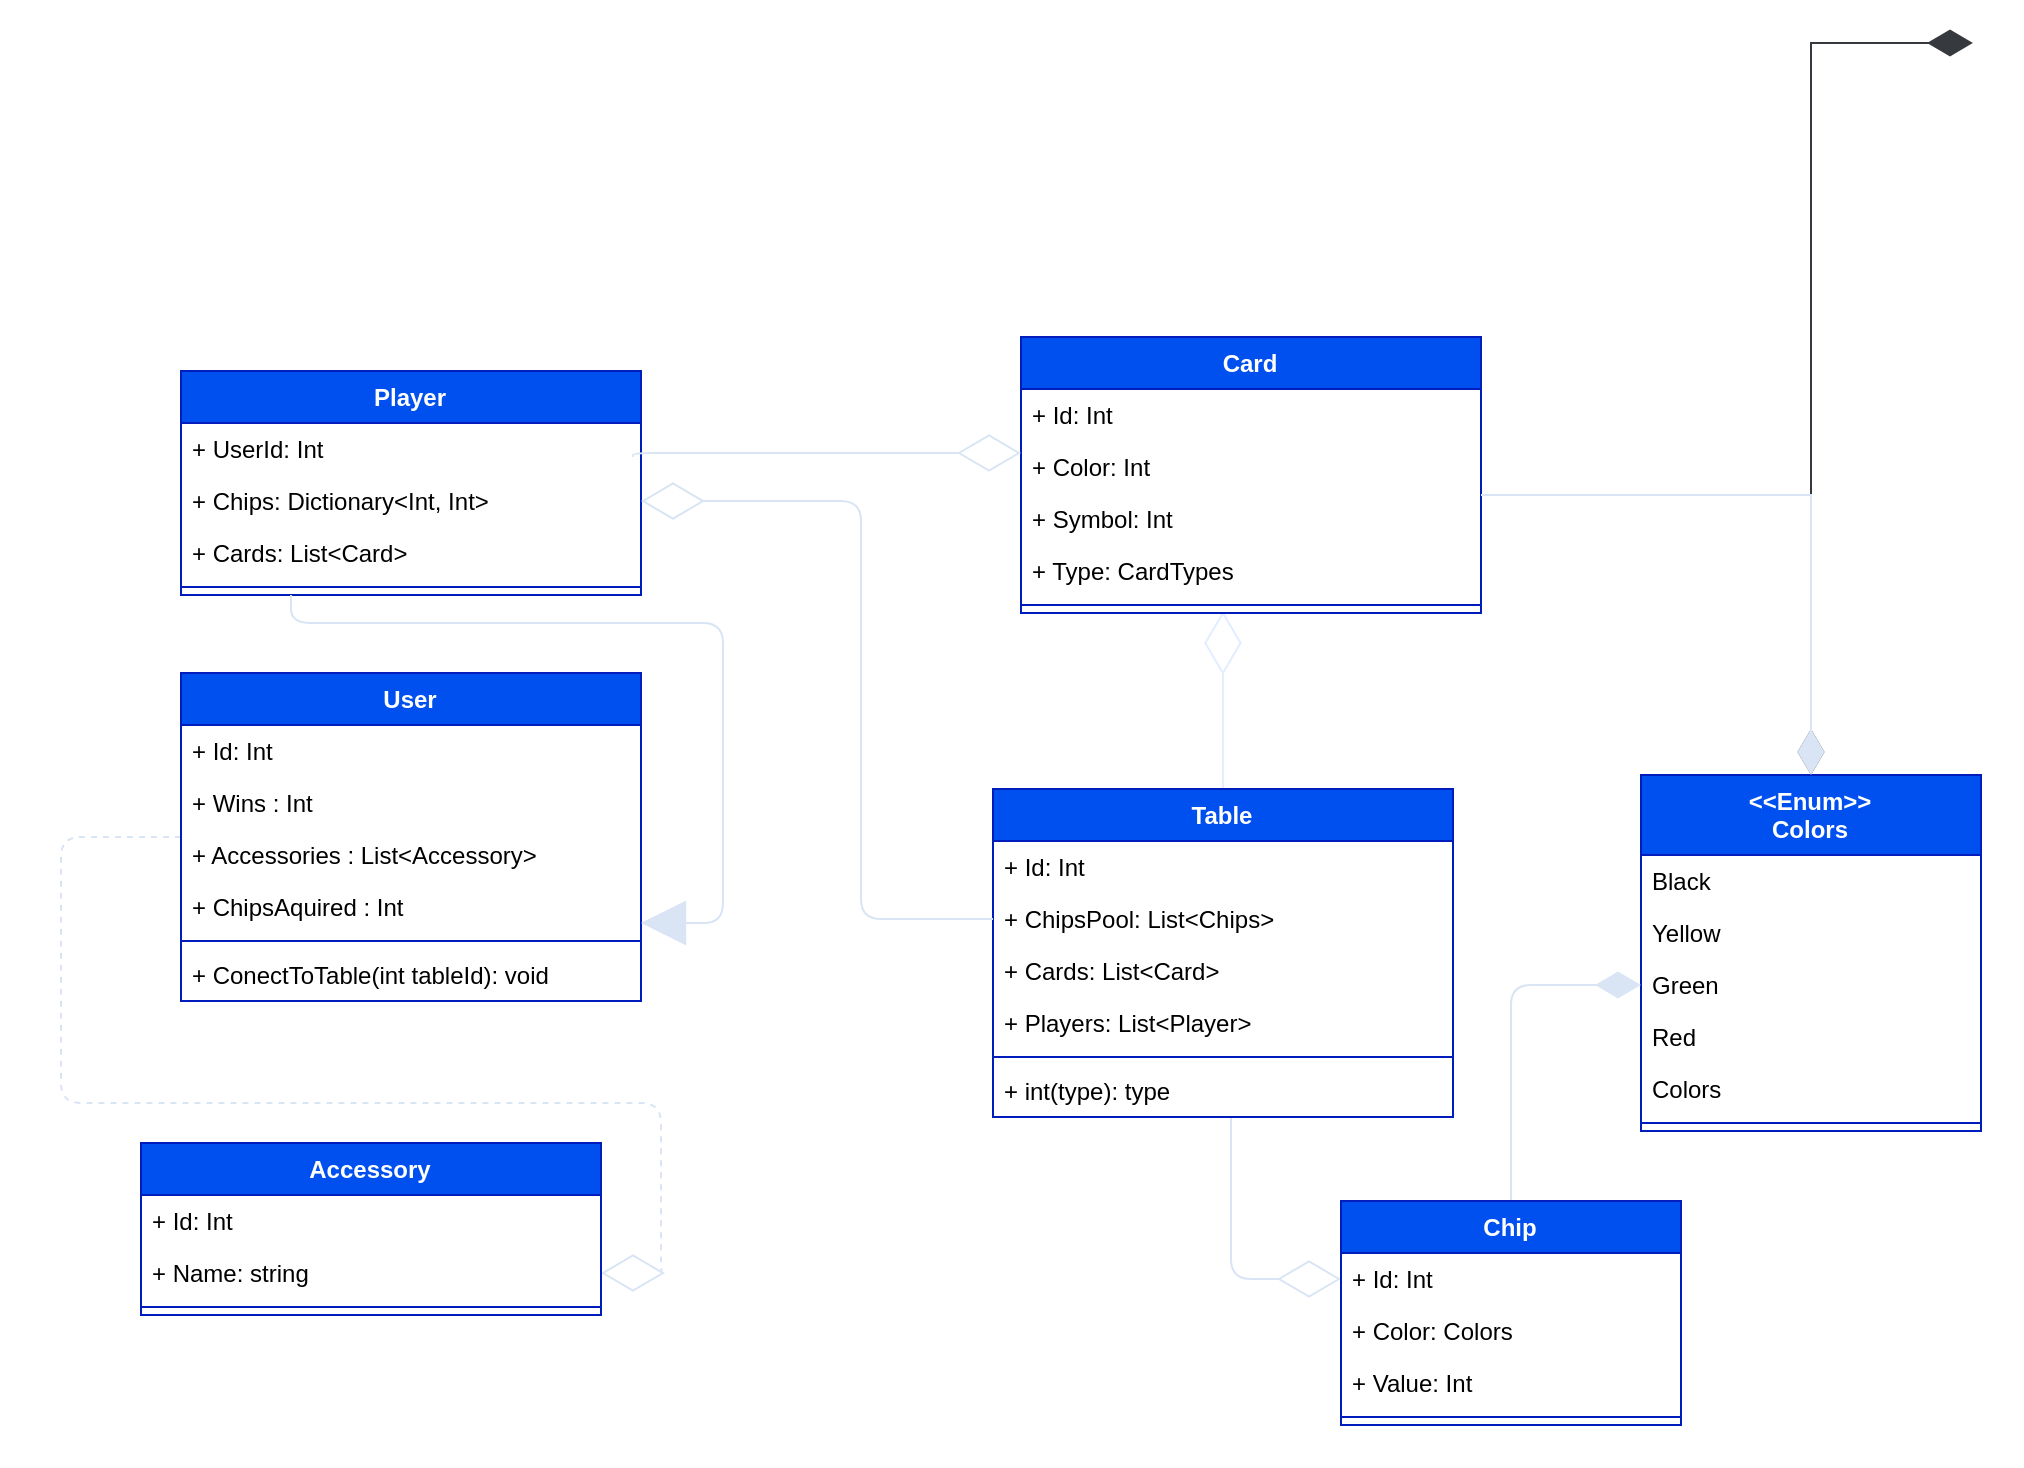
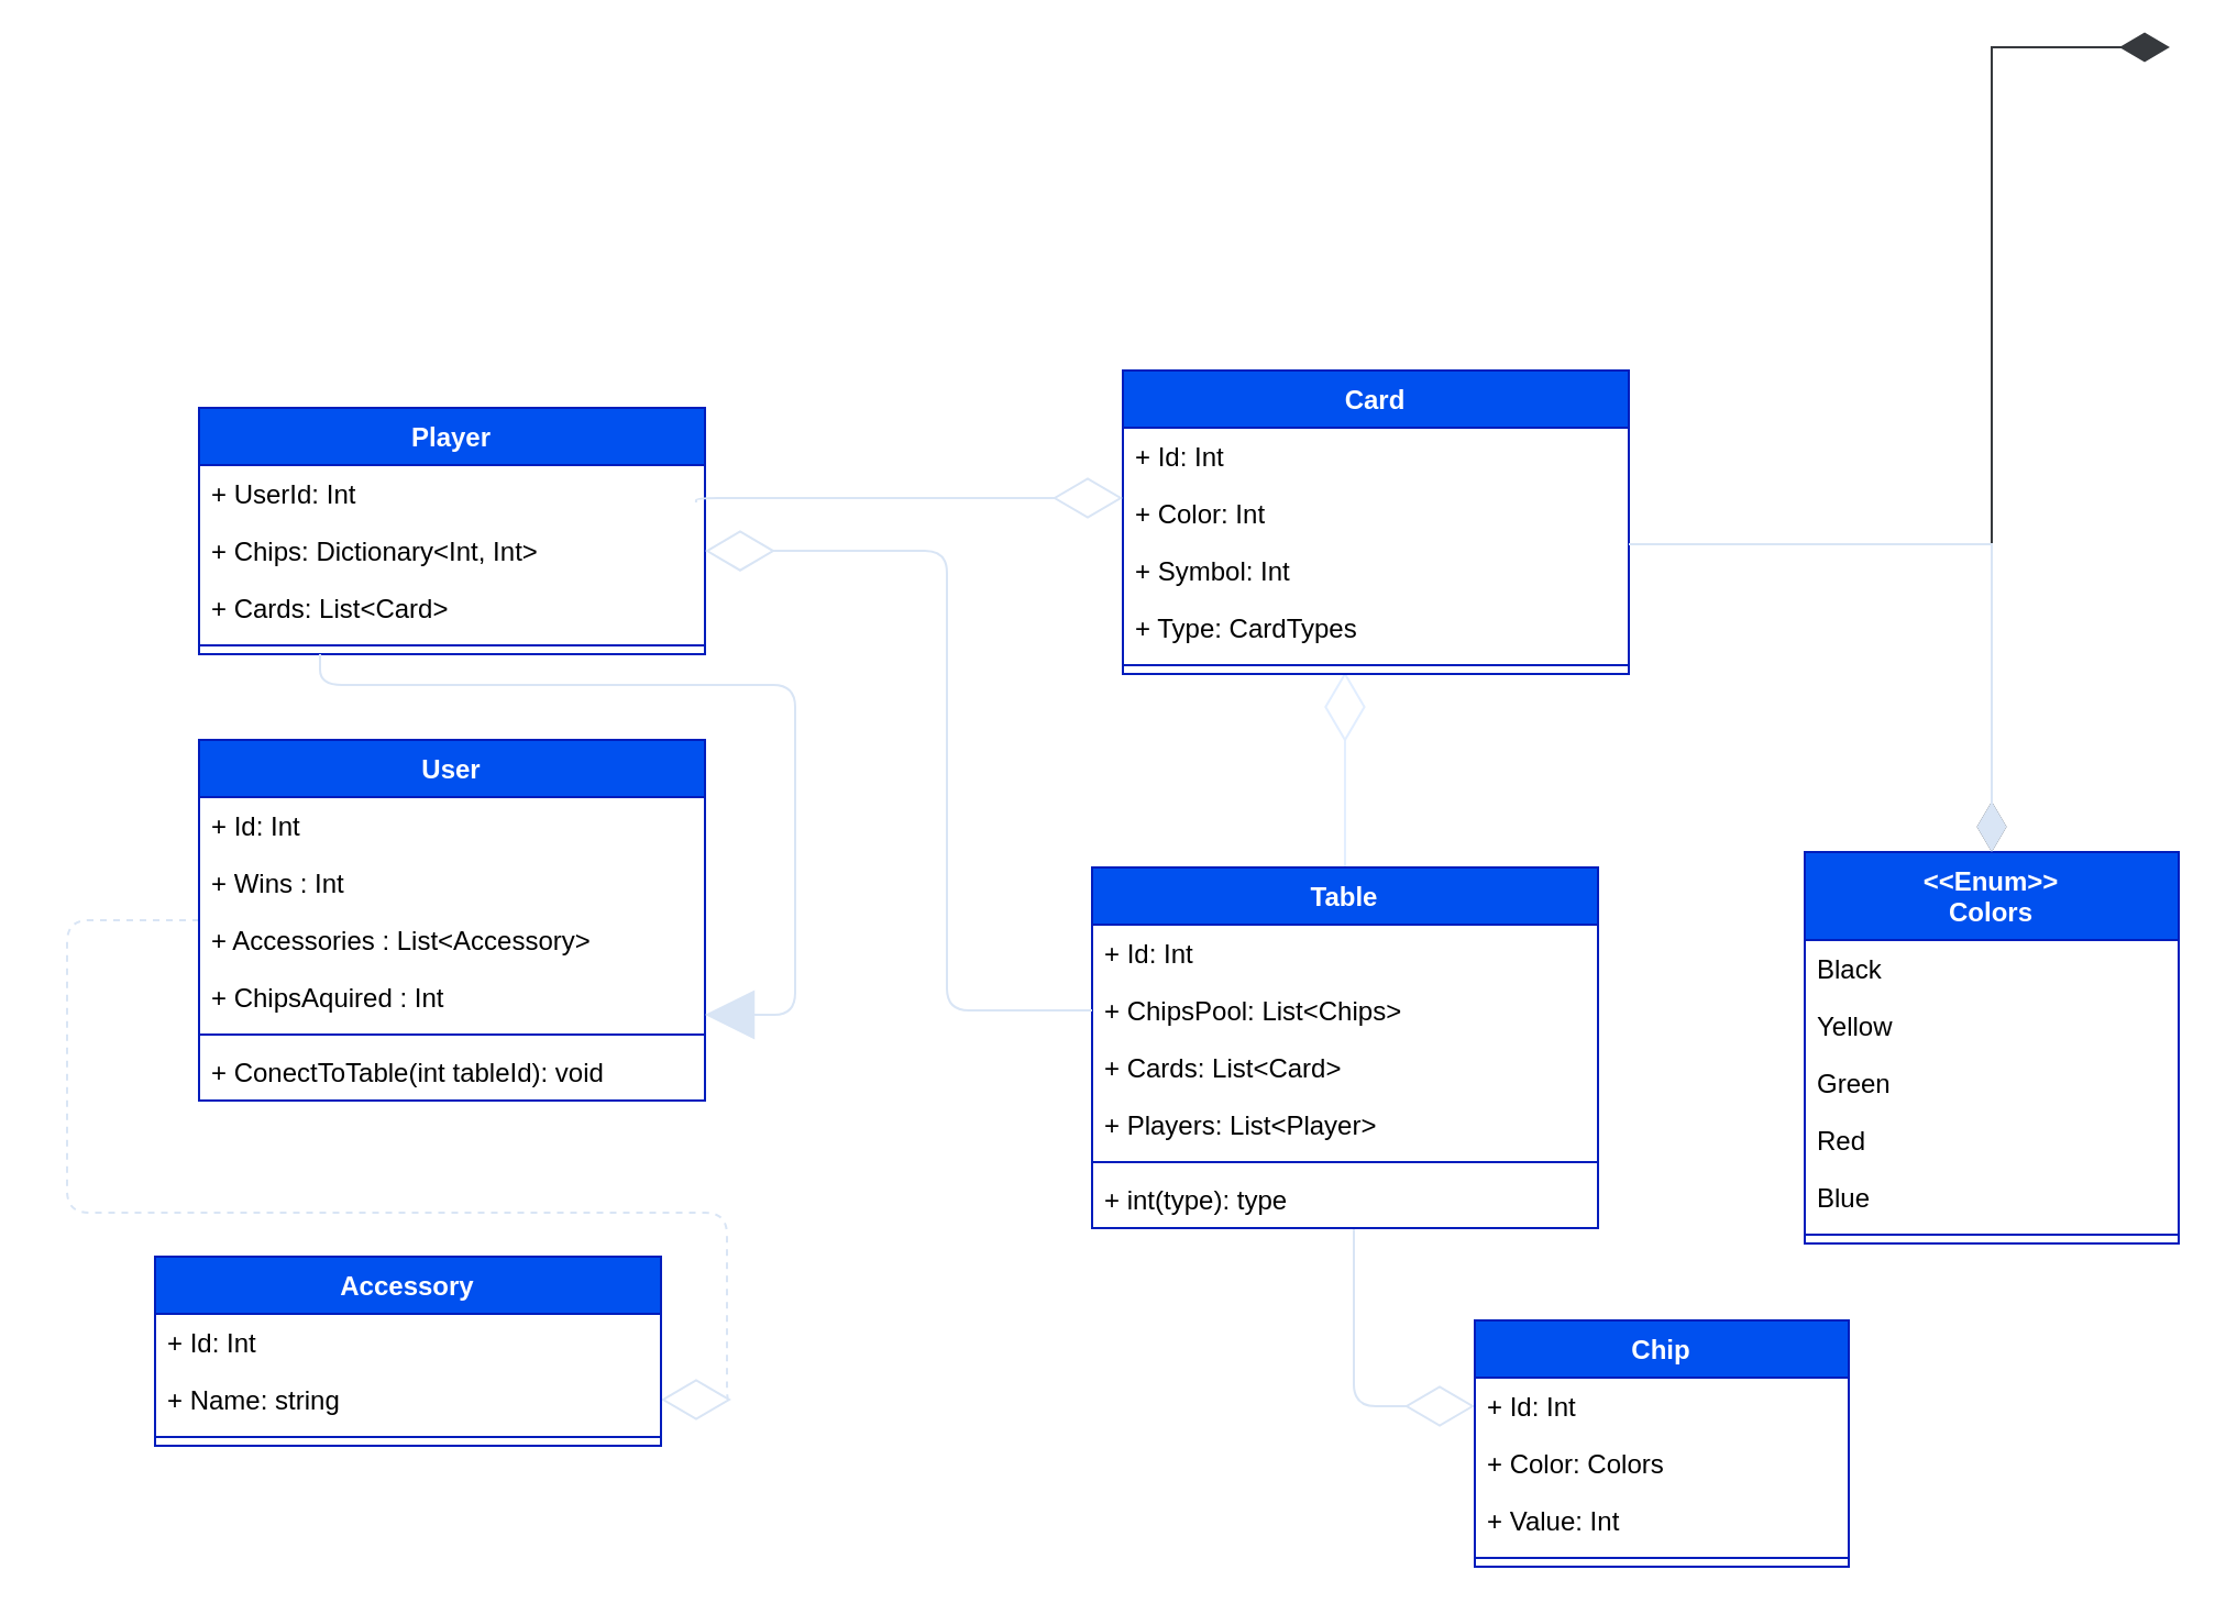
- <mxCell id="44" style="edgeStyle=orthogonalEdgeStyle;orthogonalLoop=1;jettySize=auto;html=1;entryX=0;entryY=0.5;entryDx=0;entryDy=0;startArrow=none;startFill=0;endArrow=diamondThin;endFill=1;startSize=24;endSize=20;fillColor=#eeeeee;strokeColor=#D9E5F5;" edge="1" parent="1" source="45" target="40"><mxGeometry relative="1" as="geometry" /></mxCell>
- <mxCell id="42" value="Colors" style="text;strokeColor=none;fillColor=none;align=left;verticalAlign=top;spacingLeft=4;spacingRight=4;overflow=hidden;rotatable=0;points=[[0,0.5],[1,0.5]];portConstraint=eastwest;rounded=0;" vertex="1" parent="37"><mxGeometry y="144" width="170" height="26" as="geometry" /></mxCell>
+ <mxCell id="42" value="Blue" style="text;strokeColor=none;fillColor=none;align=left;verticalAlign=top;spacingLeft=4;spacingRight=4;overflow=hidden;rotatable=0;points=[[0,0.5],[1,0.5]];portConstraint=eastwest;rounded=0;" vertex="1" parent="37"><mxGeometry y="144" width="170" height="26" as="geometry" /></mxCell>
